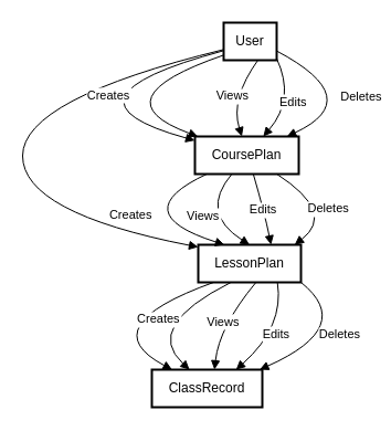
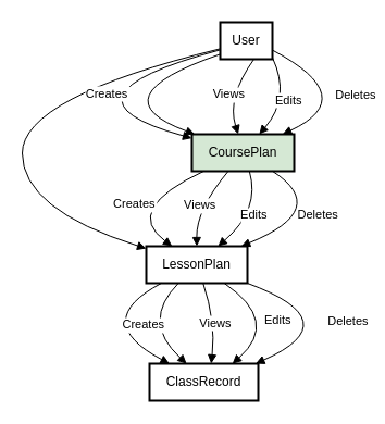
- <mxCell id="3" value="CoursePlan" style="whiteSpace=wrap;strokeWidth=2;" vertex="1" parent="1"><mxGeometry x="176" y="123" width="94" height="34" as="geometry" /></mxCell>
+ <mxCell id="3" value="CoursePlan" style="whiteSpace=wrap;strokeWidth=2;fillColor=#d5e8d4;" vertex="1" parent="1"><mxGeometry x="176" y="123" width="94" height="34" as="geometry" /></mxCell>
- <mxCell id="4" value="LessonPlan" style="whiteSpace=wrap;strokeWidth=2;" vertex="1" parent="1"><mxGeometry x="179" y="221" width="93" height="34" as="geometry" /></mxCell>
+ <mxCell id="4" value="LessonPlan" style="whiteSpace=wrap;strokeWidth=2;" vertex="1" parent="1"><mxGeometry x="134" y="226" width="93" height="34" as="geometry" /></mxCell>
